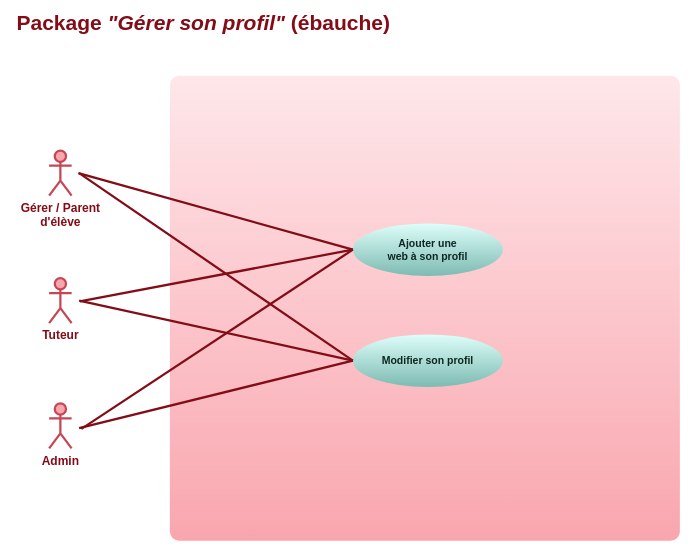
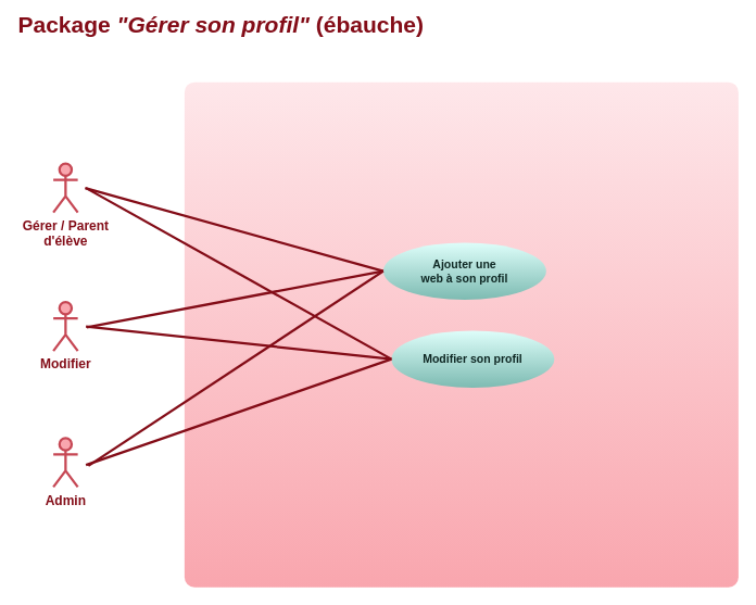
- <mxCell id="6" value="&lt;font style=&quot;font-size: 16px&quot;&gt;Tuteur&lt;br&gt;&lt;/font&gt;" style="shape=umlActor;verticalLabelPosition=bottom;verticalAlign=top;html=1;strokeWidth=3;strokeColor=#C64754;fillColor=#f9a6ae;fontColor=#830C17;fontStyle=1" parent="1" vertex="1"><mxGeometry x="65" y="370" width="30" height="60" as="geometry" /></mxCell>
+ <mxCell id="6" value="&lt;font style=&quot;font-size: 16px&quot;&gt;Modifier&lt;br&gt;&lt;/font&gt;" style="shape=umlActor;verticalLabelPosition=bottom;verticalAlign=top;html=1;strokeWidth=3;strokeColor=#C64754;fillColor=#f9a6ae;fontColor=#830C17;fontStyle=1" parent="1" vertex="1"><mxGeometry x="65" y="370" width="30" height="60" as="geometry" /></mxCell>
- <mxCell id="7" value="&lt;font&gt;&lt;b&gt;&lt;font style=&quot;font-size: 14px&quot;&gt;Modifier son profil&lt;/font&gt;&lt;br&gt;&lt;/b&gt;&lt;/font&gt;" style="ellipse;whiteSpace=wrap;html=1;rounded=1;strokeWidth=3;fontColor=#0e2723;strokeColor=none;fillColor=#defefa;gradientColor=#7dbbb2;" parent="1" vertex="1"><mxGeometry x="470" y="445" width="200" height="70" as="geometry" /></mxCell>
+ <mxCell id="7" value="&lt;font&gt;&lt;b&gt;&lt;font style=&quot;font-size: 14px&quot;&gt;Modifier son profil&lt;/font&gt;&lt;br&gt;&lt;/b&gt;&lt;/font&gt;" style="ellipse;whiteSpace=wrap;html=1;rounded=1;strokeWidth=3;fontColor=#0e2723;strokeColor=none;fillColor=#defefa;gradientColor=#7dbbb2;" parent="1" vertex="1"><mxGeometry x="480" y="405" width="200" height="70" as="geometry" /></mxCell>
